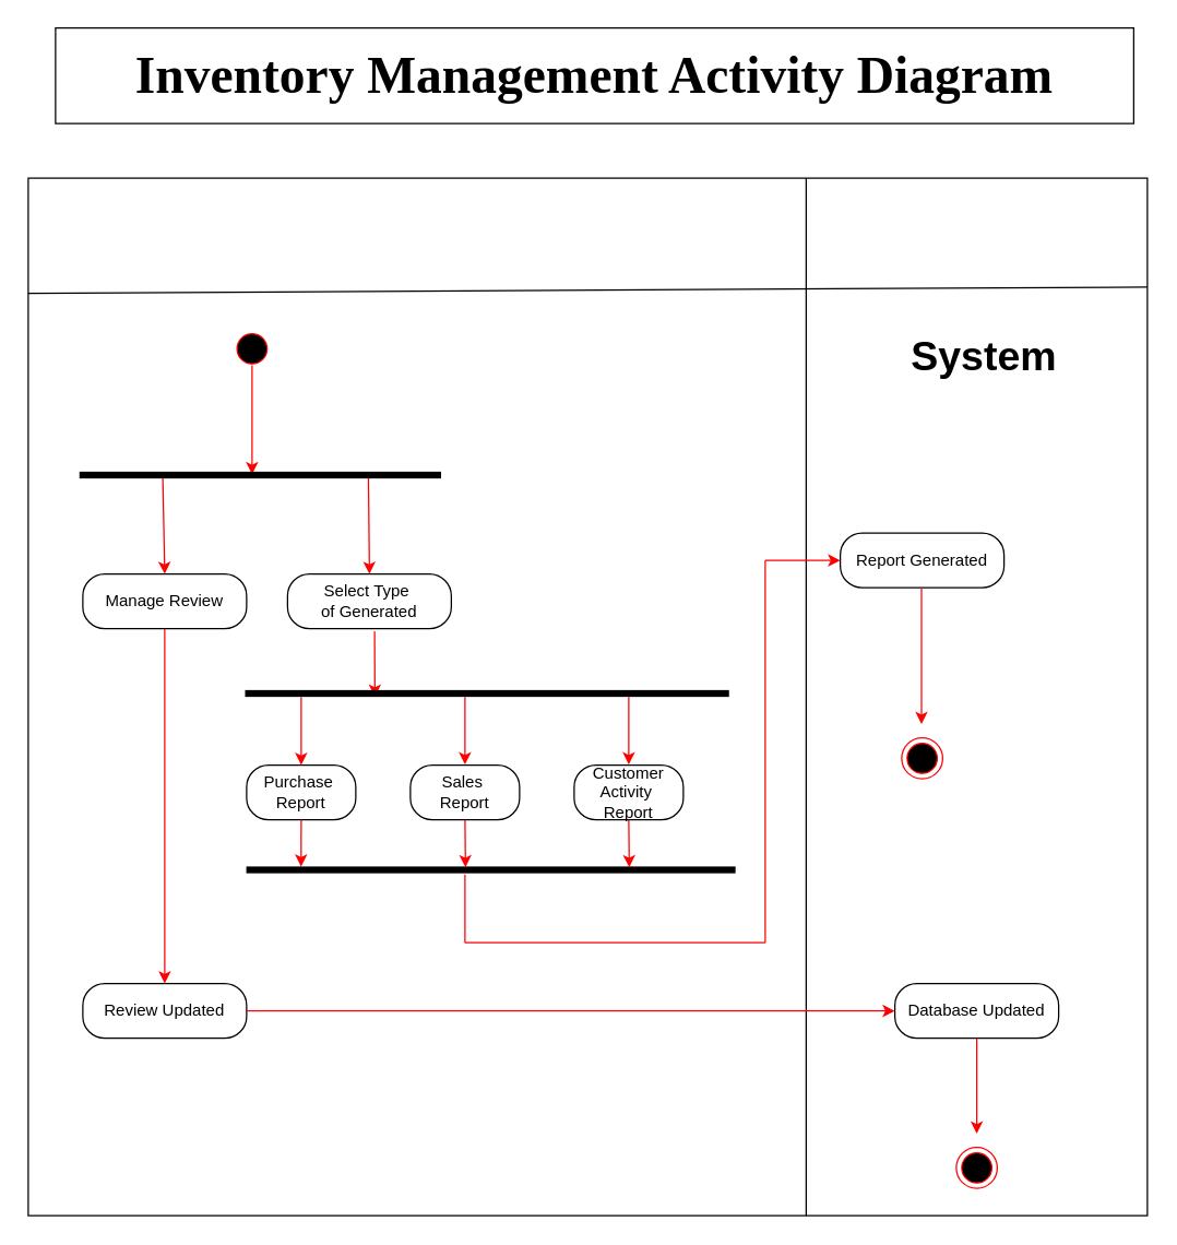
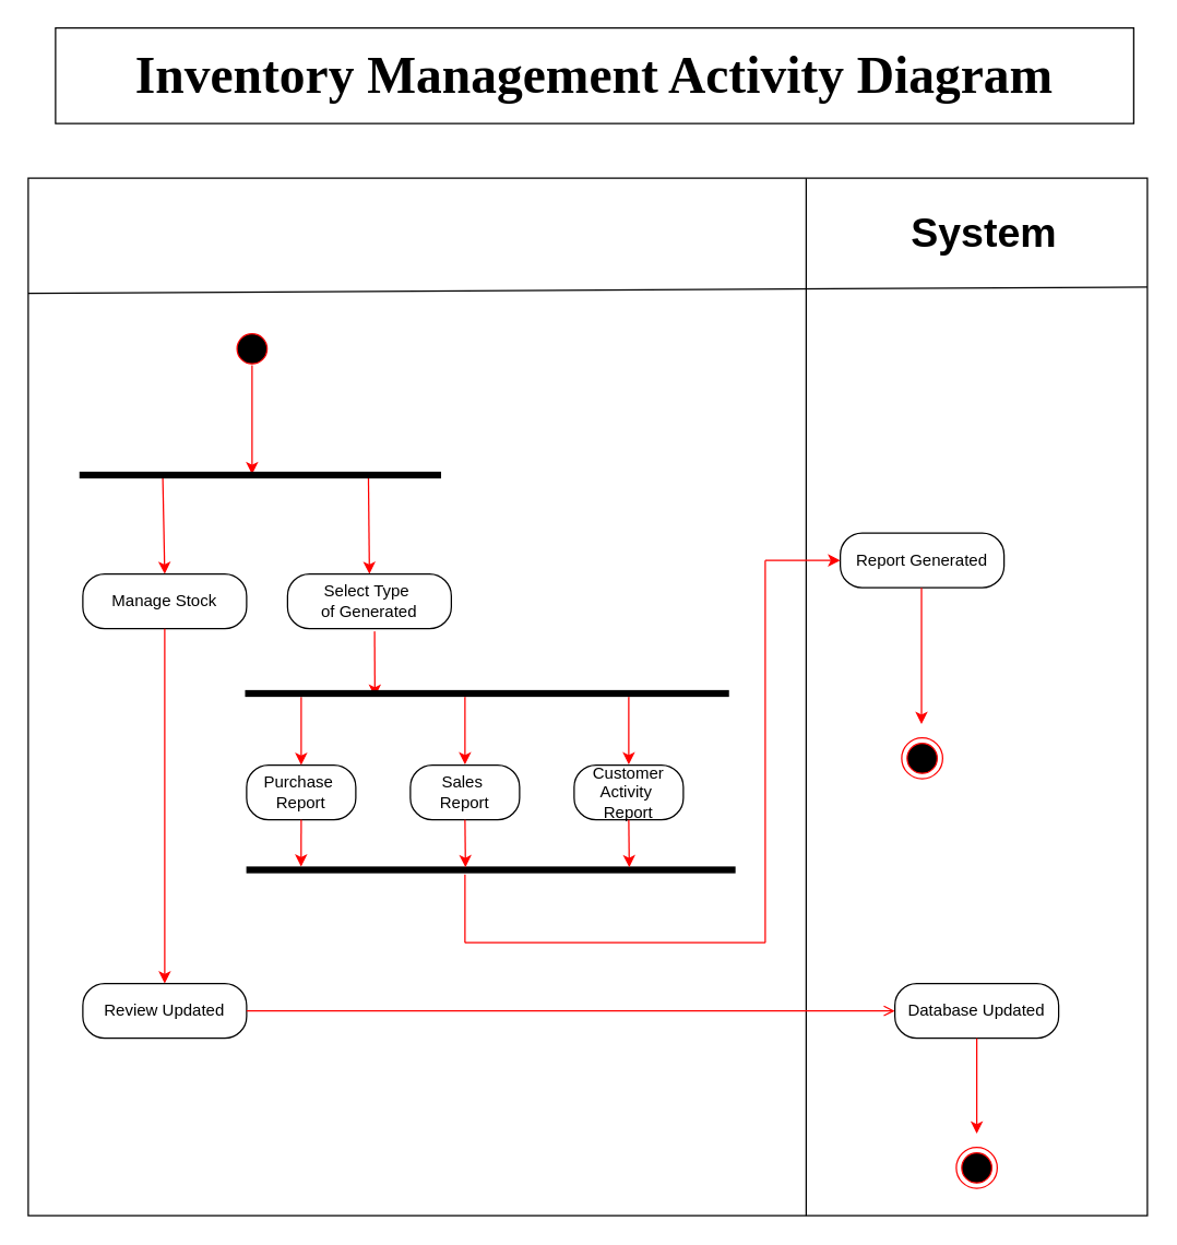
- <mxCell id="4" value="&lt;font size=&quot;1&quot; style=&quot;&quot;&gt;&lt;b style=&quot;font-size: 30px;&quot;&gt;System&lt;/b&gt;&lt;/font&gt;" style="text;html=1;align=center;verticalAlign=middle;resizable=0;points=[];autosize=1;strokeColor=none;fillColor=none;" parent="1" vertex="1"><mxGeometry x="655" y="235" width="130" height="50" as="geometry" /></mxCell>
+ <mxCell id="4" value="&lt;font size=&quot;1&quot; style=&quot;&quot;&gt;&lt;b style=&quot;font-size: 30px;&quot;&gt;System&lt;/b&gt;&lt;/font&gt;" style="text;html=1;align=center;verticalAlign=middle;resizable=0;points=[];autosize=1;strokeColor=none;fillColor=none;" parent="1" vertex="1"><mxGeometry x="655" y="145" width="130" height="50" as="geometry" /></mxCell>
- <mxCell id="11" value="Manage Review" style="rounded=1;whiteSpace=wrap;html=1;arcSize=40;" parent="1" vertex="1"><mxGeometry x="60" y="420" width="120" height="40" as="geometry" /></mxCell>
+ <mxCell id="11" value="Manage Stock" style="rounded=1;whiteSpace=wrap;html=1;arcSize=40;" parent="1" vertex="1"><mxGeometry x="60" y="420" width="120" height="40" as="geometry" /></mxCell>
- <mxCell id="14" value="" style="endArrow=classic;html=1;rounded=0;fontSize=13;strokeColor=#FF0000;exitX=1;exitY=0.5;exitDx=0;exitDy=0;entryX=0;entryY=0.5;entryDx=0;entryDy=0;" parent="1" source="13" target="15" edge="1"><mxGeometry width="50" height="50" relative="1" as="geometry"><mxPoint x="180" y="670" as="sourcePoint" /><mxPoint x="610" y="670" as="targetPoint" /></mxGeometry></mxCell>
+ <mxCell id="14" value="" style="endArrow=open;html=1;rounded=0;fontSize=13;strokeColor=#FF0000;exitX=1;exitY=0.5;exitDx=0;exitDy=0;entryX=0;entryY=0.5;entryDx=0;entryDy=0;" parent="1" source="13" target="15" edge="1"><mxGeometry width="50" height="50" relative="1" as="geometry"><mxPoint x="180" y="670" as="sourcePoint" /><mxPoint x="610" y="670" as="targetPoint" /></mxGeometry></mxCell>
